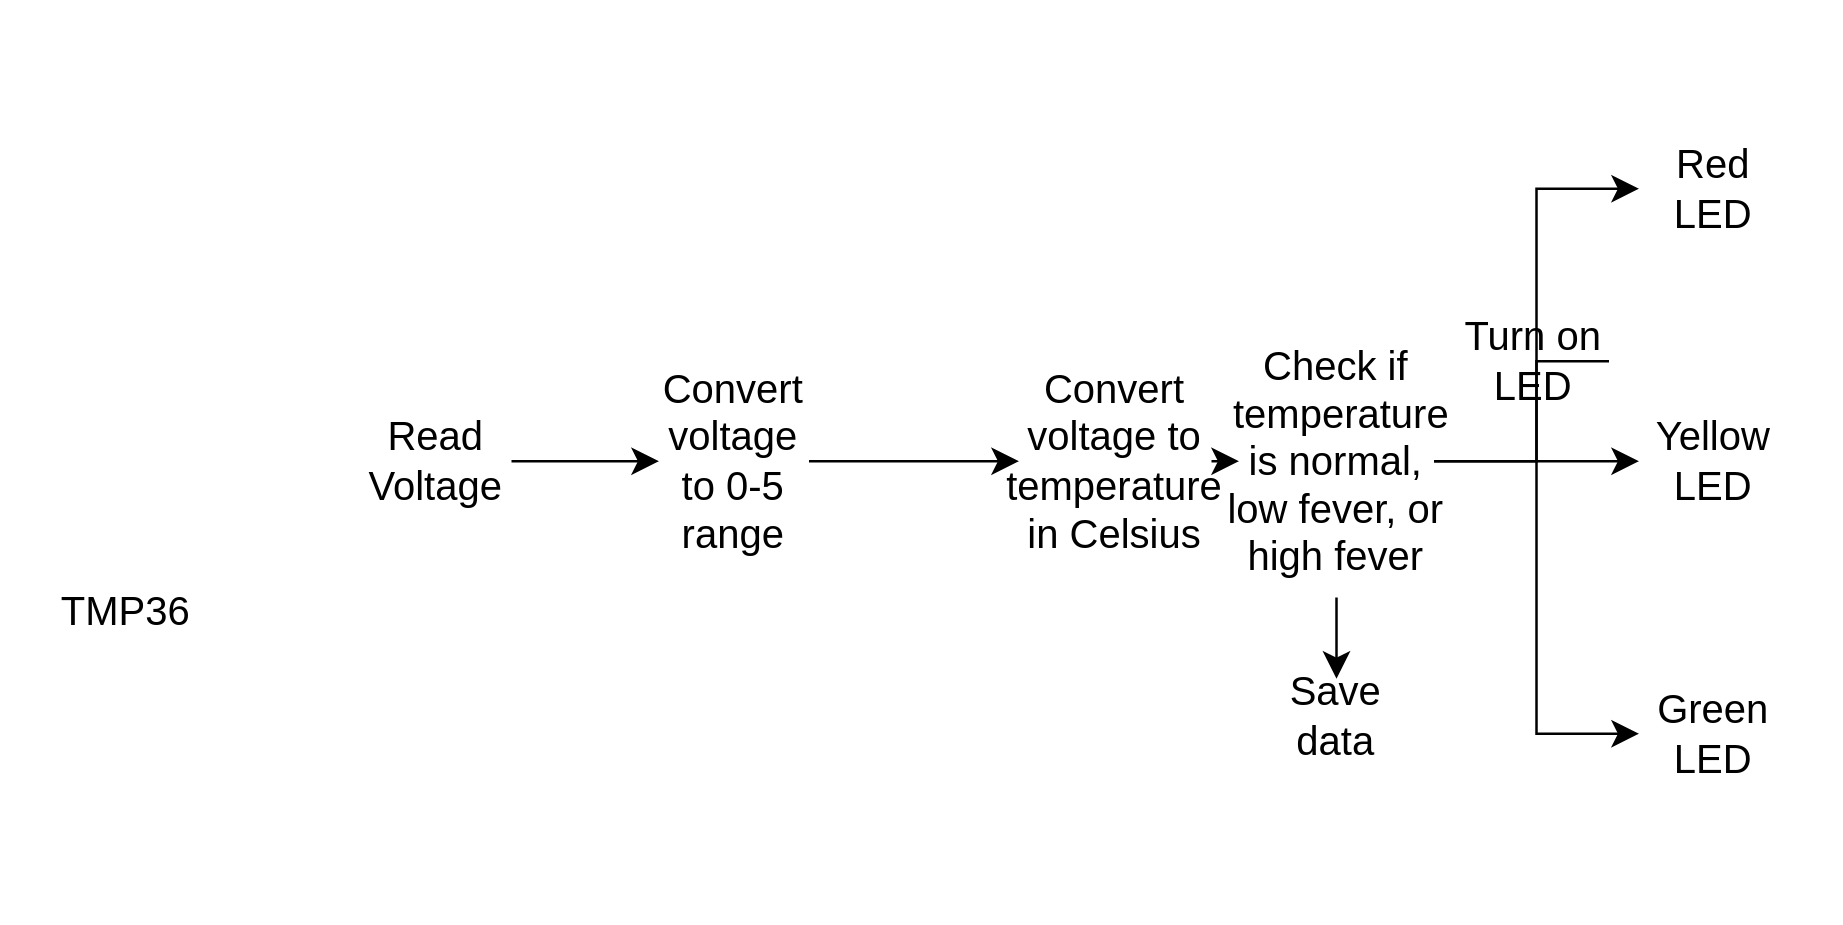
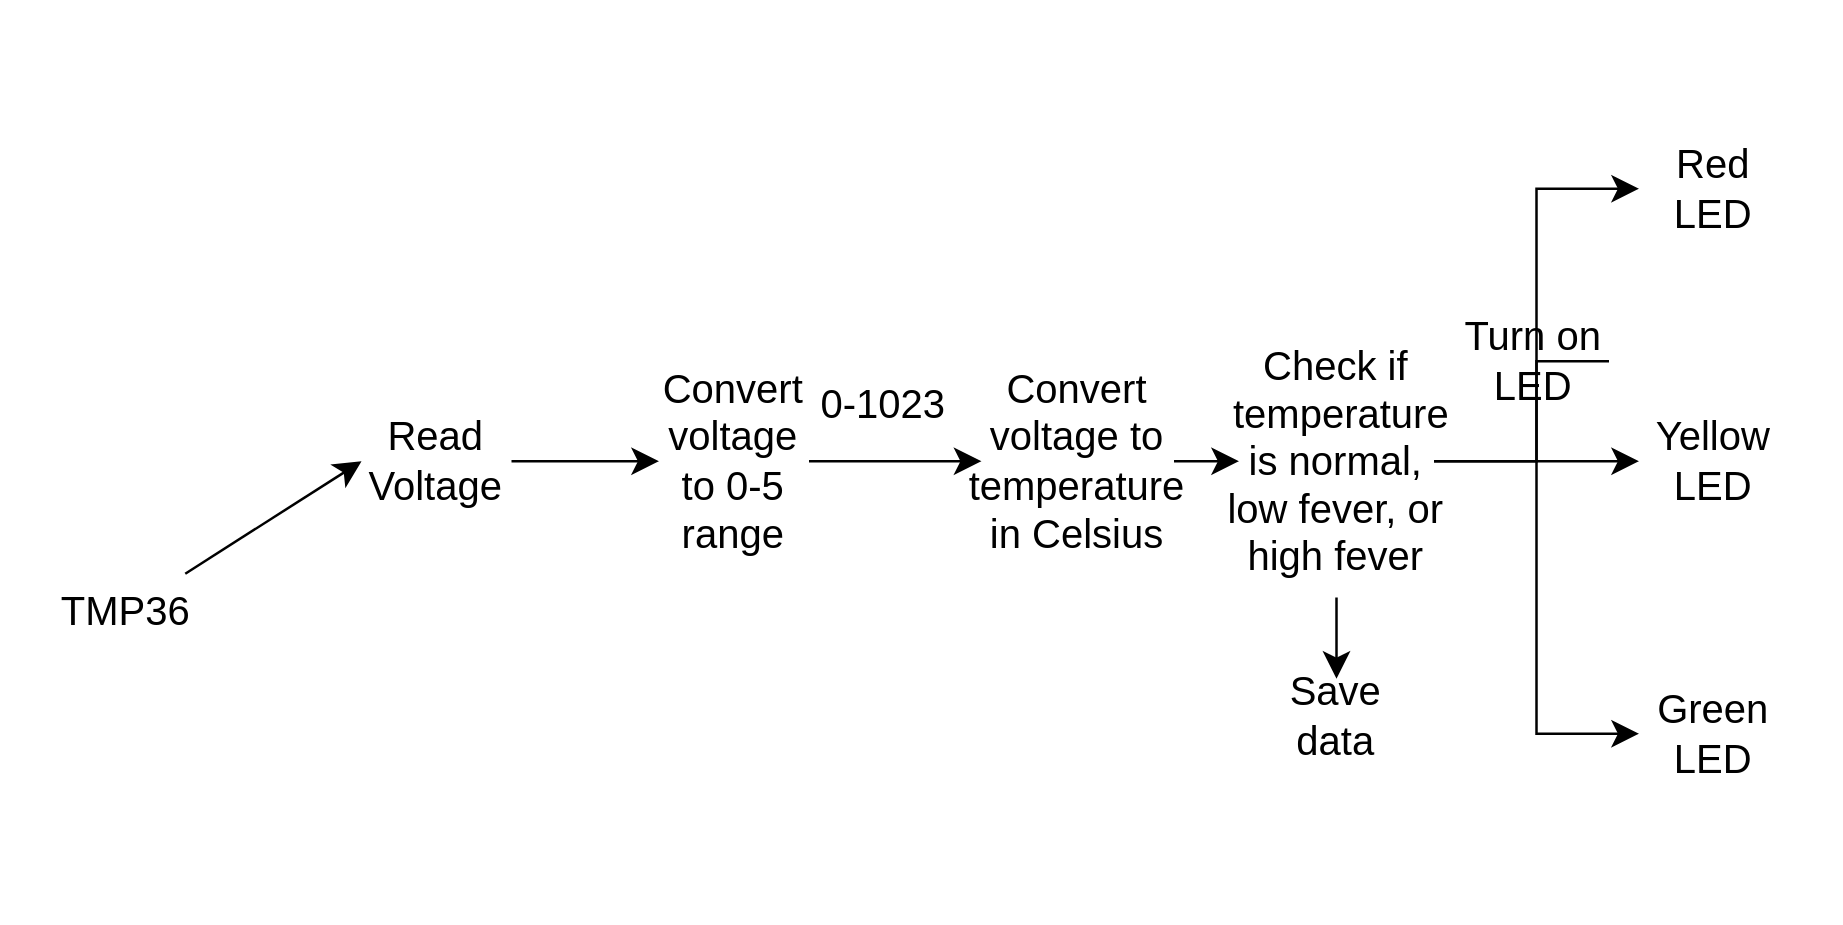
+ <mxCell id="16" value="0-1023" style="text;strokeColor=none;fillColor=none;html=1;align=center;verticalAlign=middle;whiteSpace=wrap;rounded=0;fontSize=16;" vertex="1" parent="1"><mxGeometry x="323" y="146" width="60" height="30" as="geometry" /></mxCell>
- <mxCell id="18" value="Convert voltage to temperature in Celsius" style="text;strokeColor=none;fillColor=none;html=1;align=center;verticalAlign=middle;whiteSpace=wrap;rounded=0;fontSize=16;" vertex="1" parent="1"><mxGeometry x="407" y="129.5" width="77" height="109" as="geometry" /></mxCell>
+ <mxCell id="18" value="Convert voltage to temperature in Celsius" style="text;strokeColor=none;fillColor=none;html=1;align=center;verticalAlign=middle;whiteSpace=wrap;rounded=0;fontSize=16;" vertex="1" parent="1"><mxGeometry x="392" y="129.5" width="77" height="109" as="geometry" /></mxCell>
+ <mxCell id="2" style="edgeStyle=none;curved=1;rounded=0;orthogonalLoop=1;jettySize=auto;html=1;entryX=0;entryY=0.5;entryDx=0;entryDy=0;fontSize=12;startSize=8;endSize=8;" edge="1" parent="1" source="3" target="5"><mxGeometry relative="1" as="geometry" /></mxCell>
